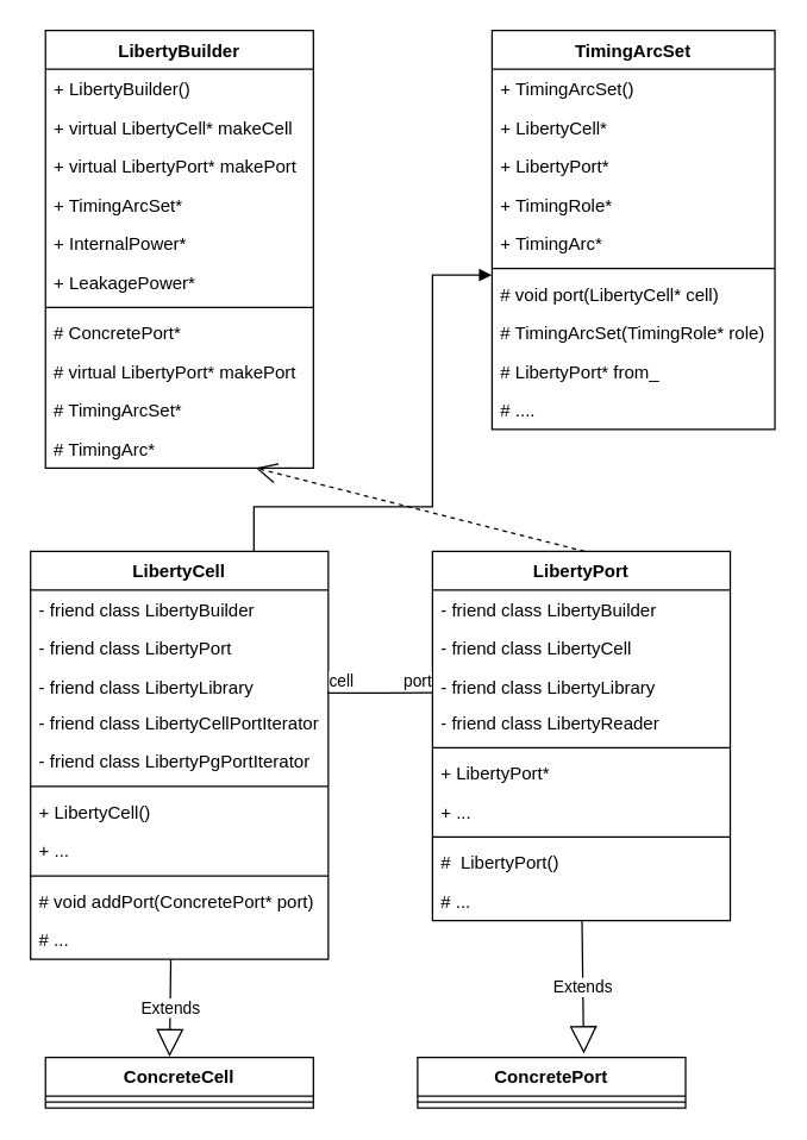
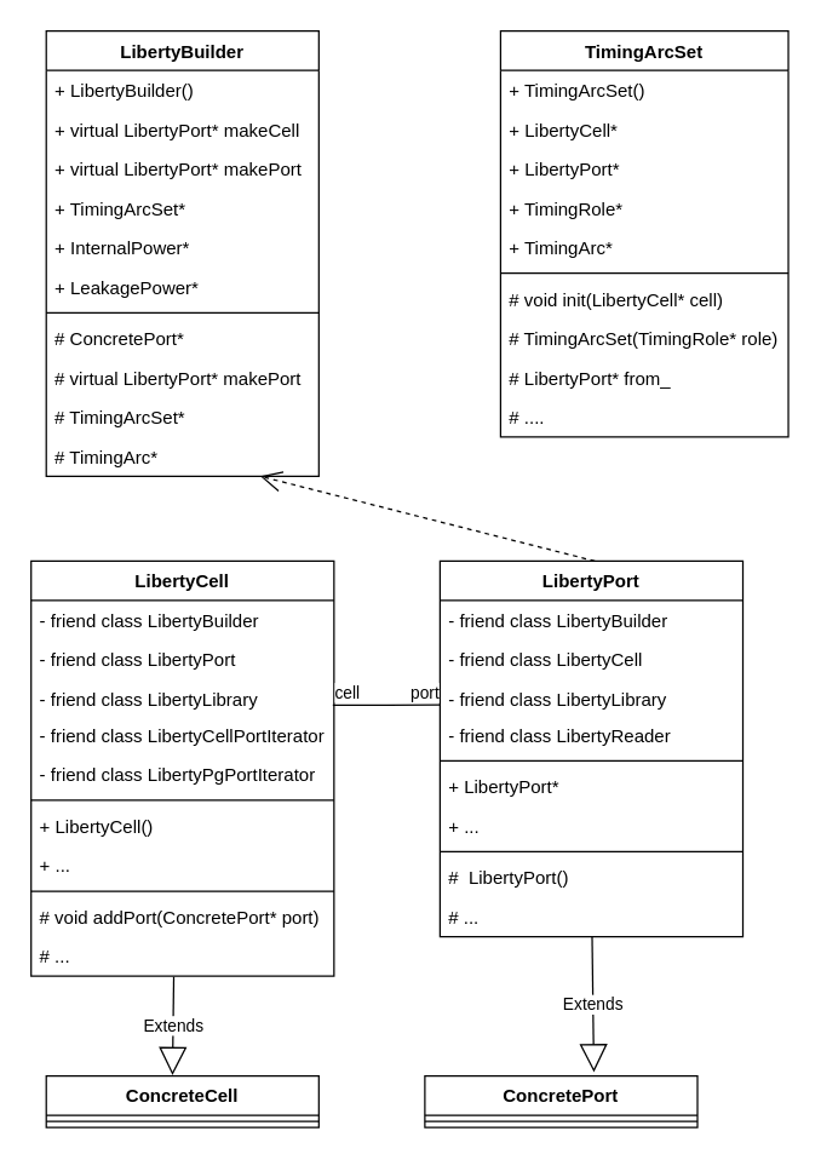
- <mxCell id="4" value="+ virtual LibertyCell* makeCell&#10;" style="text;strokeColor=none;fillColor=none;align=left;verticalAlign=top;spacingLeft=4;spacingRight=4;overflow=hidden;rotatable=0;points=[[0,0.5],[1,0.5]];portConstraint=eastwest;" vertex="1" parent="2"><mxGeometry y="52" width="180" height="26" as="geometry" /></mxCell>
+ <mxCell id="4" value="+ virtual LibertyPort* makeCell&#10;" style="text;strokeColor=none;fillColor=none;align=left;verticalAlign=top;spacingLeft=4;spacingRight=4;overflow=hidden;rotatable=0;points=[[0,0.5],[1,0.5]];portConstraint=eastwest;" vertex="1" parent="2"><mxGeometry y="52" width="180" height="26" as="geometry" /></mxCell>
- <mxCell id="21" value="# void port(LibertyCell* cell)" style="text;strokeColor=none;fillColor=none;align=left;verticalAlign=top;spacingLeft=4;spacingRight=4;overflow=hidden;rotatable=0;points=[[0,0.5],[1,0.5]];portConstraint=eastwest;" vertex="1" parent="14"><mxGeometry y="164" width="190" height="26" as="geometry" /></mxCell>
+ <mxCell id="21" value="# void init(LibertyCell* cell)" style="text;strokeColor=none;fillColor=none;align=left;verticalAlign=top;spacingLeft=4;spacingRight=4;overflow=hidden;rotatable=0;points=[[0,0.5],[1,0.5]];portConstraint=eastwest;" vertex="1" parent="14"><mxGeometry y="164" width="190" height="26" as="geometry" /></mxCell>
- <mxCell id="40" value="" style="endArrow=block;endFill=1;html=1;edgeStyle=orthogonalEdgeStyle;align=left;verticalAlign=top;rounded=0;exitX=0.75;exitY=0;exitDx=0;exitDy=0;entryX=-0.001;entryY=1.321;entryDx=0;entryDy=0;entryPerimeter=0;" edge="1" parent="1" source="27" target="19"><mxGeometry x="-1" relative="1" as="geometry"><mxPoint x="250" y="430" as="sourcePoint" /><mxPoint x="410" y="430" as="targetPoint" /><Array as="points"><mxPoint x="170" y="340" /><mxPoint x="290" y="340" /><mxPoint x="290" y="184" /></Array></mxGeometry></mxCell>
